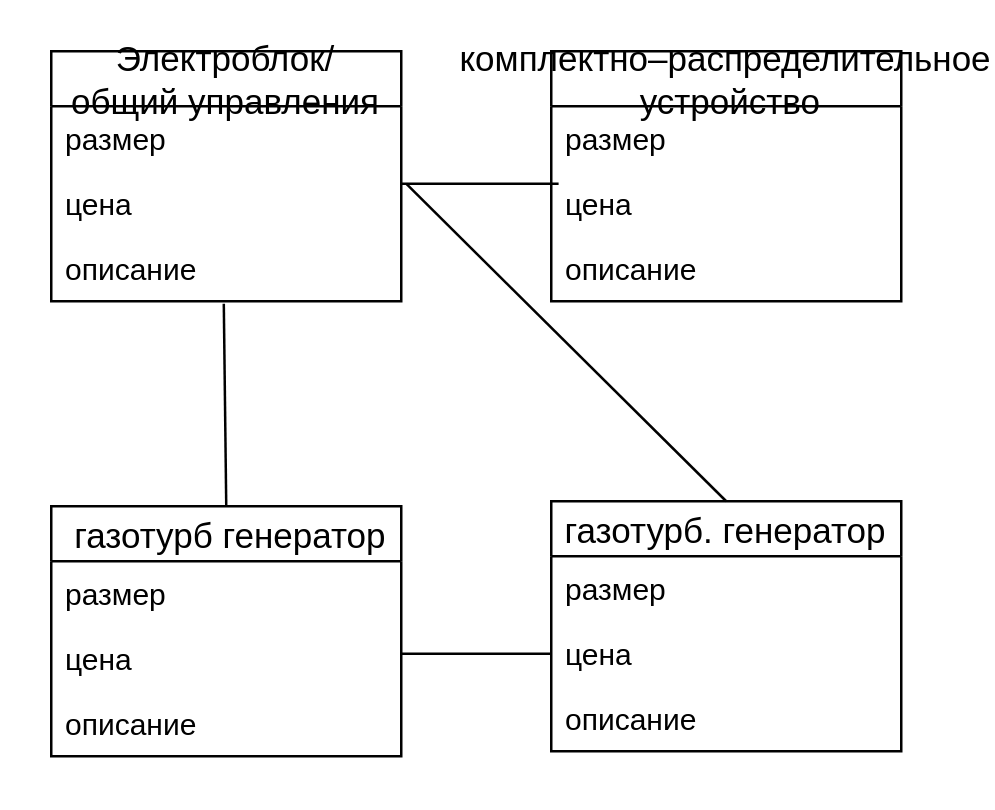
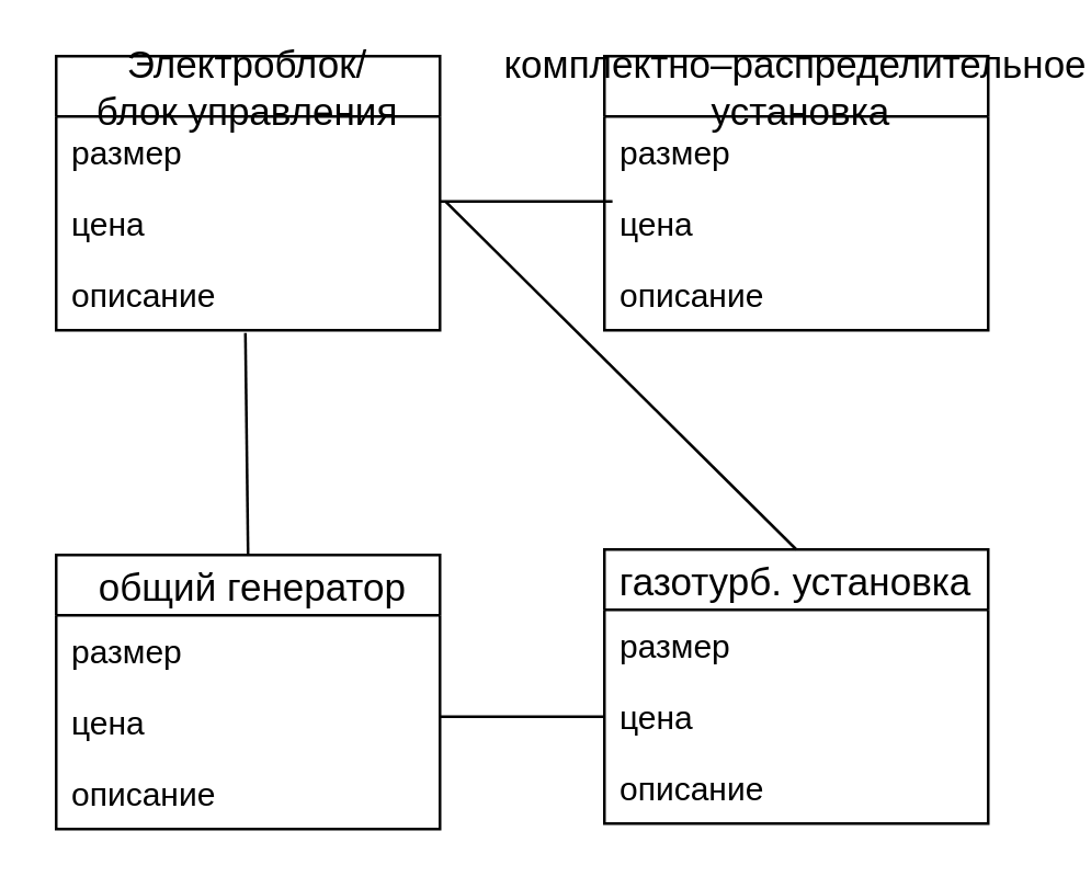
- <mxCell id="6" value="Электроблок/&#10;общий управления" style="swimlane;fontStyle=0;childLayout=stackLayout;horizontal=1;startSize=22;fillColor=none;horizontalStack=0;resizeParent=1;resizeParentMax=0;resizeLast=0;collapsible=1;marginBottom=0;swimlaneFillColor=#ffffff;align=center;fontSize=14;" vertex="1" parent="1"><mxGeometry x="20" y="20" width="140" height="100" as="geometry" /></mxCell>
+ <mxCell id="6" value="Электроблок/&#10;блок управления" style="swimlane;fontStyle=0;childLayout=stackLayout;horizontal=1;startSize=22;fillColor=none;horizontalStack=0;resizeParent=1;resizeParentMax=0;resizeLast=0;collapsible=1;marginBottom=0;swimlaneFillColor=#ffffff;align=center;fontSize=14;" vertex="1" parent="1"><mxGeometry x="20" y="20" width="140" height="100" as="geometry" /></mxCell>
- <mxCell id="14" value="комплектно–распределительное&#10; устройство" style="swimlane;fontStyle=0;childLayout=stackLayout;horizontal=1;startSize=22;fillColor=none;horizontalStack=0;resizeParent=1;resizeParentMax=0;resizeLast=0;collapsible=1;marginBottom=0;swimlaneFillColor=#ffffff;align=center;fontSize=14;" vertex="1" parent="1"><mxGeometry x="220" y="20" width="140" height="100" as="geometry" /></mxCell>
+ <mxCell id="14" value="комплектно–распределительное&#10; установка" style="swimlane;fontStyle=0;childLayout=stackLayout;horizontal=1;startSize=22;fillColor=none;horizontalStack=0;resizeParent=1;resizeParentMax=0;resizeLast=0;collapsible=1;marginBottom=0;swimlaneFillColor=#ffffff;align=center;fontSize=14;" vertex="1" parent="1"><mxGeometry x="220" y="20" width="140" height="100" as="geometry" /></mxCell>
- <mxCell id="10" value="газотурб. генератор" style="swimlane;fontStyle=0;childLayout=stackLayout;horizontal=1;startSize=22;fillColor=none;horizontalStack=0;resizeParent=1;resizeParentMax=0;resizeLast=0;collapsible=1;marginBottom=0;swimlaneFillColor=#ffffff;align=center;fontSize=14;" vertex="1" parent="1"><mxGeometry x="220" y="200" width="140" height="100" as="geometry" /></mxCell>
+ <mxCell id="10" value="газотурб. установка" style="swimlane;fontStyle=0;childLayout=stackLayout;horizontal=1;startSize=22;fillColor=none;horizontalStack=0;resizeParent=1;resizeParentMax=0;resizeLast=0;collapsible=1;marginBottom=0;swimlaneFillColor=#ffffff;align=center;fontSize=14;" vertex="1" parent="1"><mxGeometry x="220" y="200" width="140" height="100" as="geometry" /></mxCell>
- <mxCell id="2" value=" газотурб генератор" style="swimlane;fontStyle=0;childLayout=stackLayout;horizontal=1;startSize=22;fillColor=none;horizontalStack=0;resizeParent=1;resizeParentMax=0;resizeLast=0;collapsible=1;marginBottom=0;swimlaneFillColor=#ffffff;align=center;fontSize=14;" vertex="1" parent="1"><mxGeometry x="20" y="202" width="140" height="100" as="geometry" /></mxCell>
+ <mxCell id="2" value=" общий генератор" style="swimlane;fontStyle=0;childLayout=stackLayout;horizontal=1;startSize=22;fillColor=none;horizontalStack=0;resizeParent=1;resizeParentMax=0;resizeLast=0;collapsible=1;marginBottom=0;swimlaneFillColor=#ffffff;align=center;fontSize=14;" vertex="1" parent="1"><mxGeometry x="20" y="202" width="140" height="100" as="geometry" /></mxCell>
